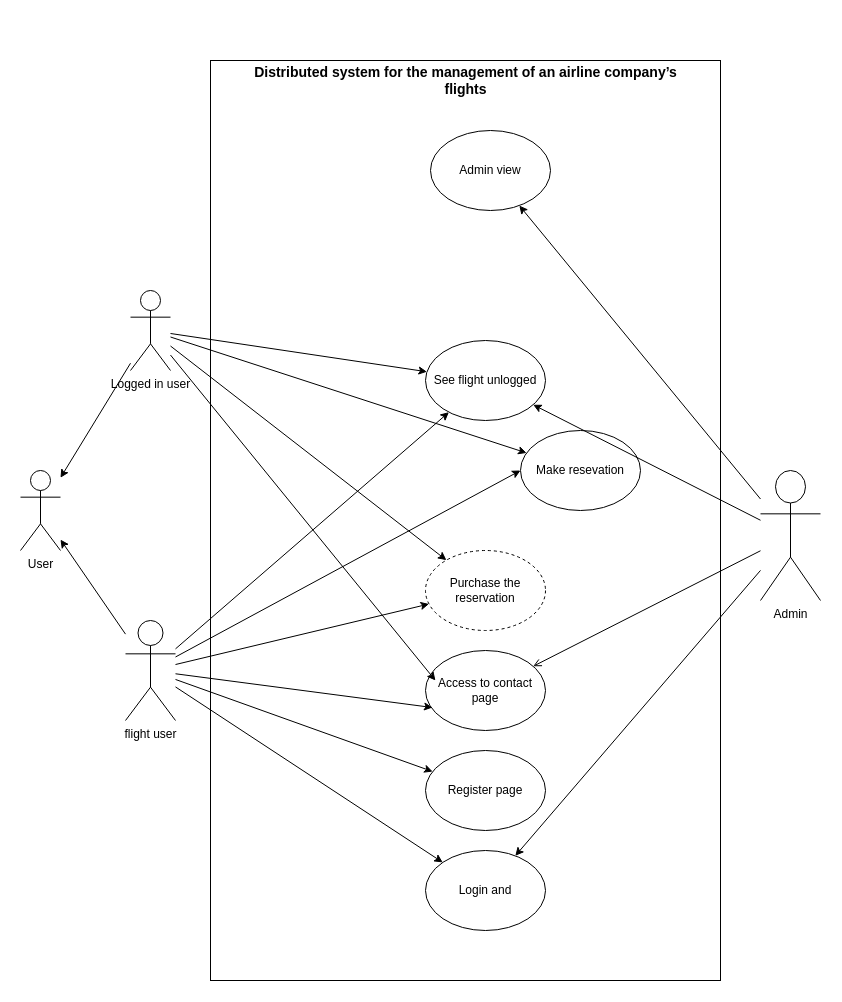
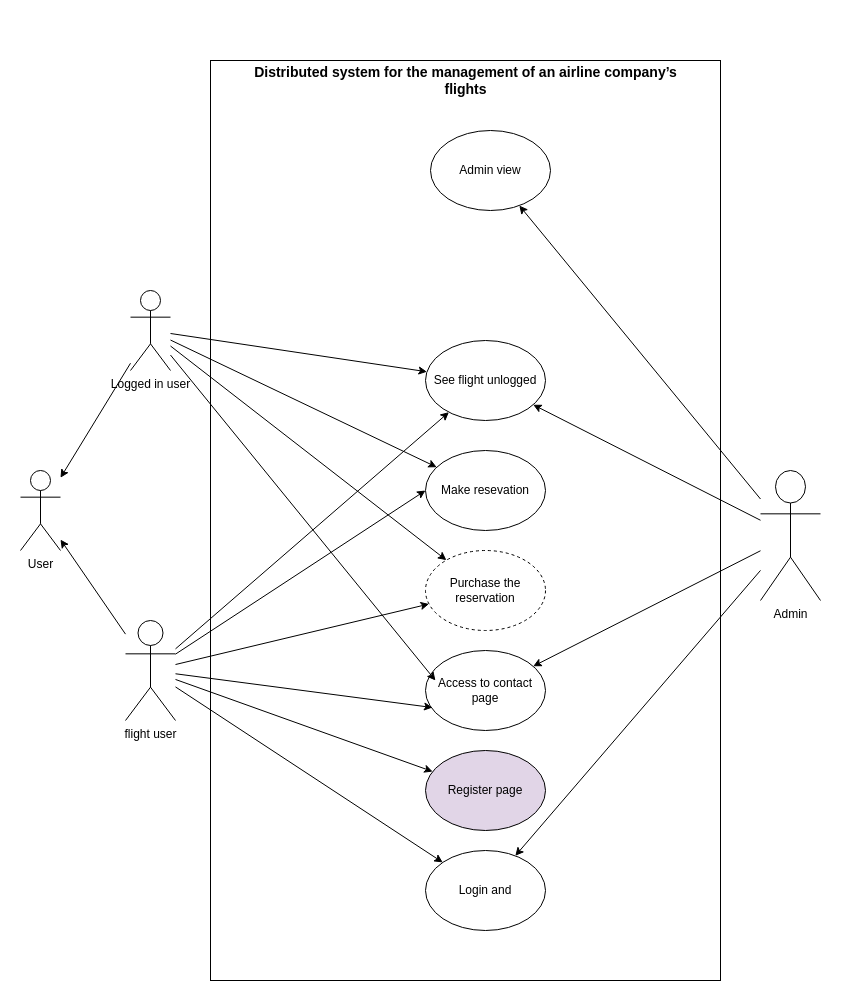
- <mxCell id="7" value="Make resevation" style="ellipse;whiteSpace=wrap;html=1;" vertex="1" parent="1"><mxGeometry x="520" y="430" width="120" height="80" as="geometry" /></mxCell>
+ <mxCell id="7" value="Make resevation" style="ellipse;whiteSpace=wrap;html=1;" vertex="1" parent="1"><mxGeometry x="425" y="450" width="120" height="80" as="geometry" /></mxCell>
- <mxCell id="27" value="" style="endArrow=open;html=1;" edge="1" parent="1" source="5" target="11"><mxGeometry width="50" height="50" relative="1" as="geometry"><mxPoint x="620" y="620" as="sourcePoint" /><mxPoint x="670" y="570" as="targetPoint" /></mxGeometry></mxCell>
+ <mxCell id="27" value="" style="endArrow=classic;html=1;" edge="1" parent="1" source="5" target="11"><mxGeometry width="50" height="50" relative="1" as="geometry"><mxPoint x="620" y="620" as="sourcePoint" /><mxPoint x="670" y="570" as="targetPoint" /></mxGeometry></mxCell>
- <mxCell id="22" value="Register page" style="ellipse;whiteSpace=wrap;html=1;" vertex="1" parent="1"><mxGeometry x="425" y="750" width="120" height="80" as="geometry" /></mxCell>
+ <mxCell id="22" value="Register page" style="ellipse;whiteSpace=wrap;html=1;fillColor=#e1d5e7;" vertex="1" parent="1"><mxGeometry x="425" y="750" width="120" height="80" as="geometry" /></mxCell>
